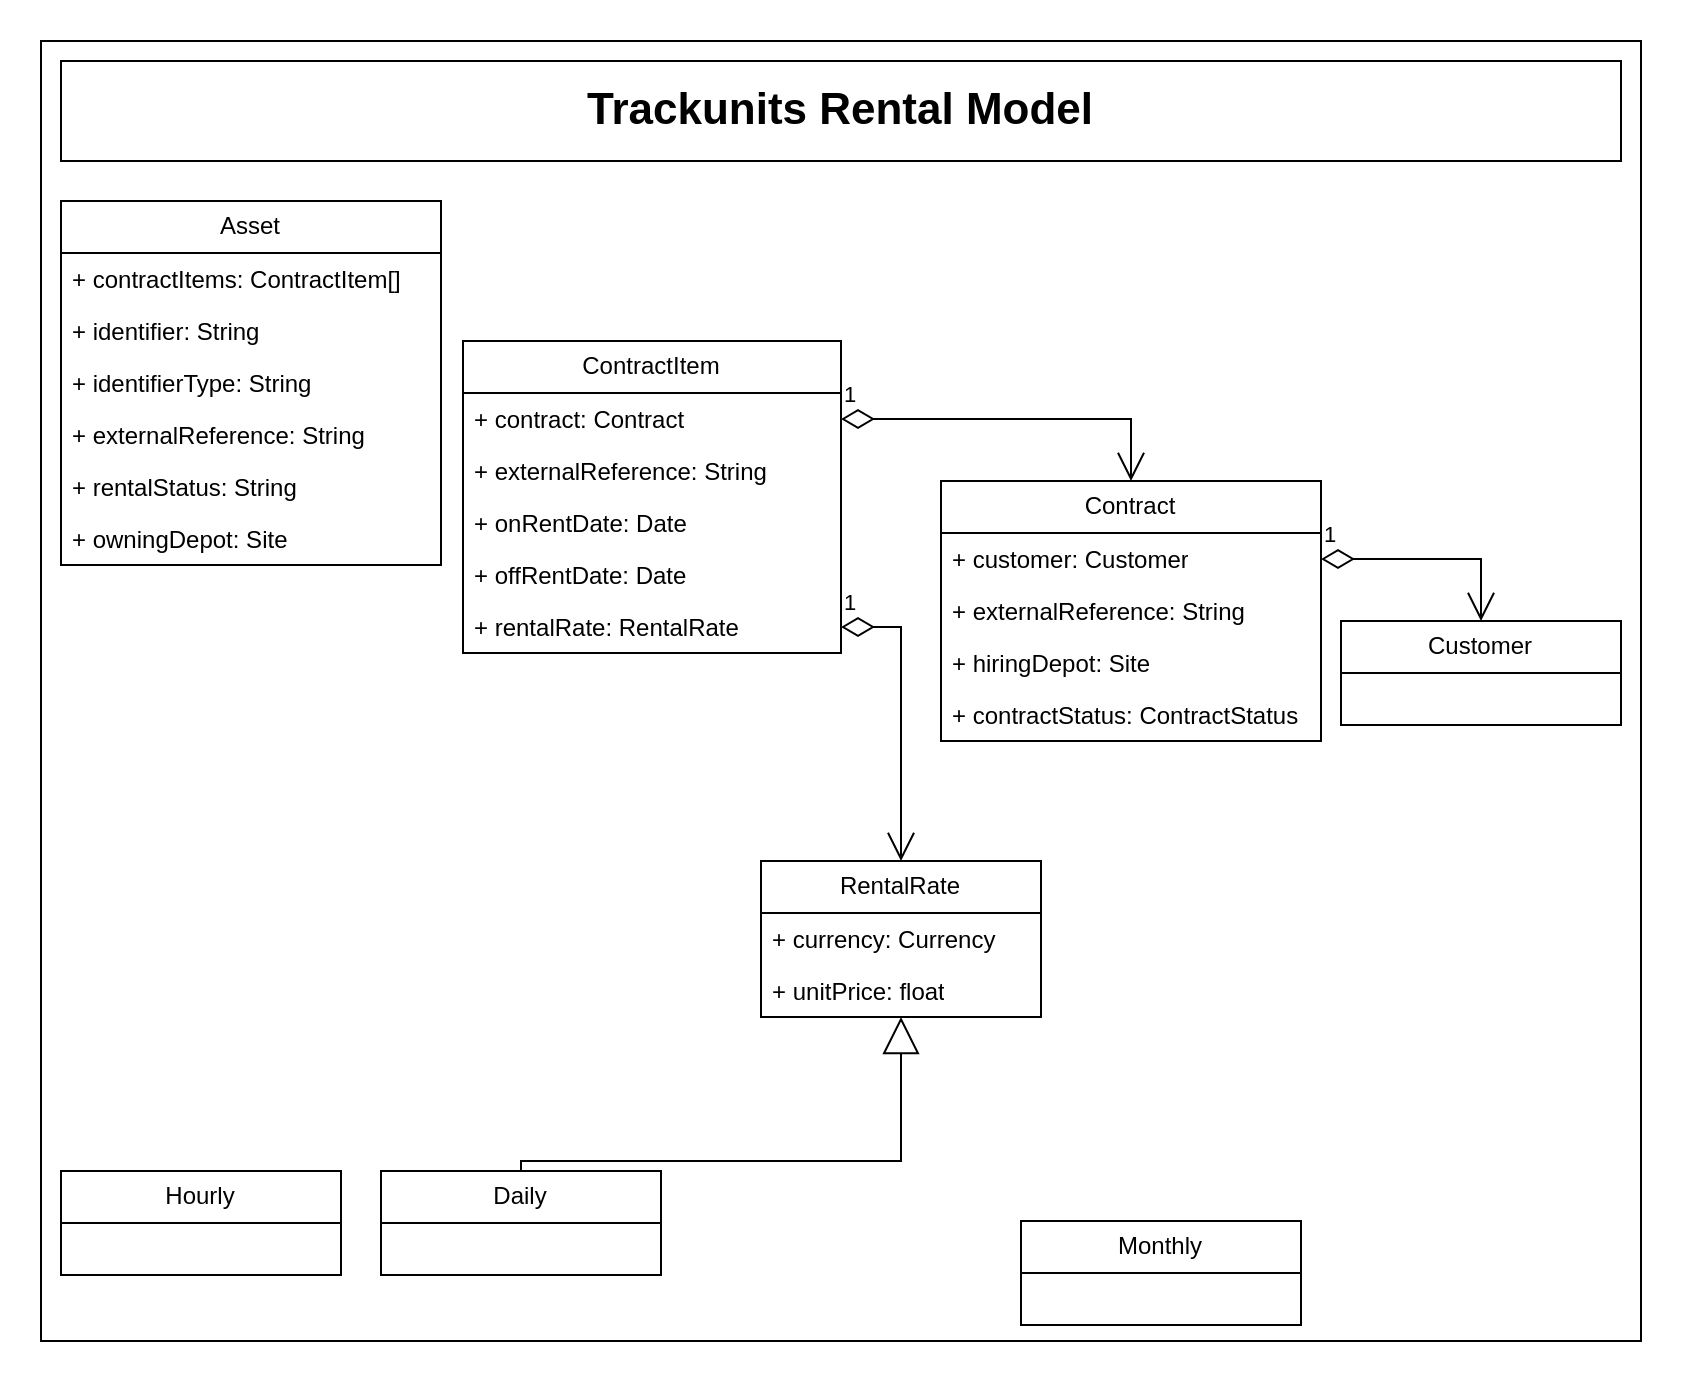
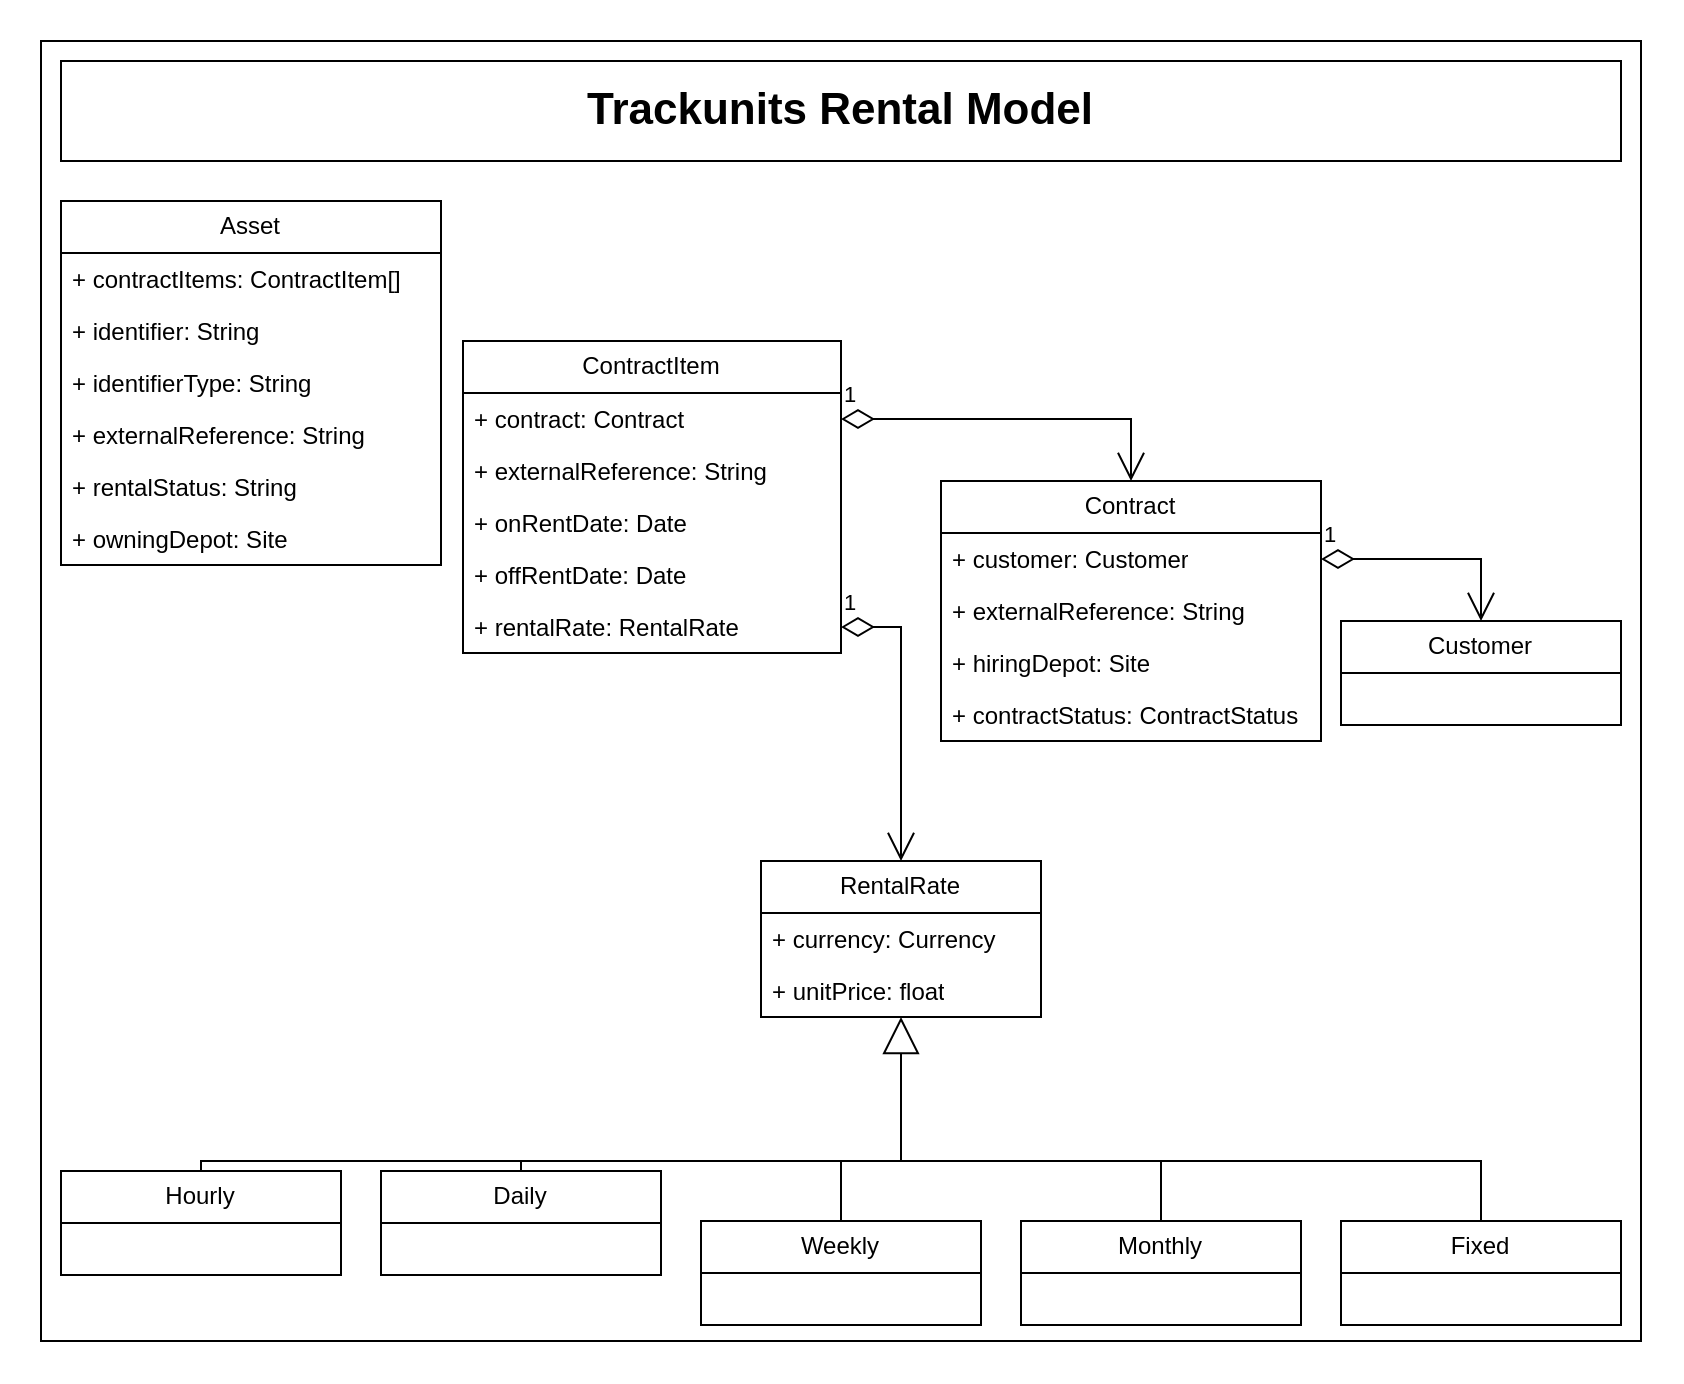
+ <mxCell id="35" value="" style="endArrow=none;html=1;exitX=0.5;exitY=0;exitDx=0;exitDy=0;entryX=0.5;entryY=0;entryDx=0;entryDy=0;edgeStyle=orthogonalEdgeStyle;rounded=0;curved=0;" edge="1" parent="1" source="31" target="33"><mxGeometry width="50" height="50" relative="1" as="geometry"><mxPoint x="90" y="600" as="sourcePoint" /><mxPoint x="140" y="550" as="targetPoint" /><Array as="points"><mxPoint x="100" y="580" /><mxPoint x="740" y="580" /></Array></mxGeometry></mxCell>
+ <mxCell id="36" value="" style="endArrow=none;html=1;exitX=0.5;exitY=0;exitDx=0;exitDy=0;entryX=0.5;entryY=0;entryDx=0;entryDy=0;edgeStyle=orthogonalEdgeStyle;rounded=0;curved=0;" edge="1" parent="1" source="32" target="30"><mxGeometry width="50" height="50" relative="1" as="geometry"><mxPoint x="400" y="530" as="sourcePoint" /><mxPoint x="450" y="480" as="targetPoint" /><Array as="points"><mxPoint x="420" y="580" /><mxPoint x="580" y="580" /></Array></mxGeometry></mxCell>
+ <mxCell id="32" value="Weekly" style="swimlane;fontStyle=0;childLayout=stackLayout;horizontal=1;startSize=26;fillColor=none;horizontalStack=0;resizeParent=1;resizeParentMax=0;resizeLast=0;collapsible=1;marginBottom=0;whiteSpace=wrap;html=1;" parent="1" vertex="1"><mxGeometry x="350" y="610" width="140" height="52" as="geometry" /></mxCell>
+ <mxCell id="33" value="Fixed" style="swimlane;fontStyle=0;childLayout=stackLayout;horizontal=1;startSize=26;fillColor=none;horizontalStack=0;resizeParent=1;resizeParentMax=0;resizeLast=0;collapsible=1;marginBottom=0;whiteSpace=wrap;html=1;" parent="1" vertex="1"><mxGeometry x="670" y="610" width="140" height="52" as="geometry" /></mxCell>
